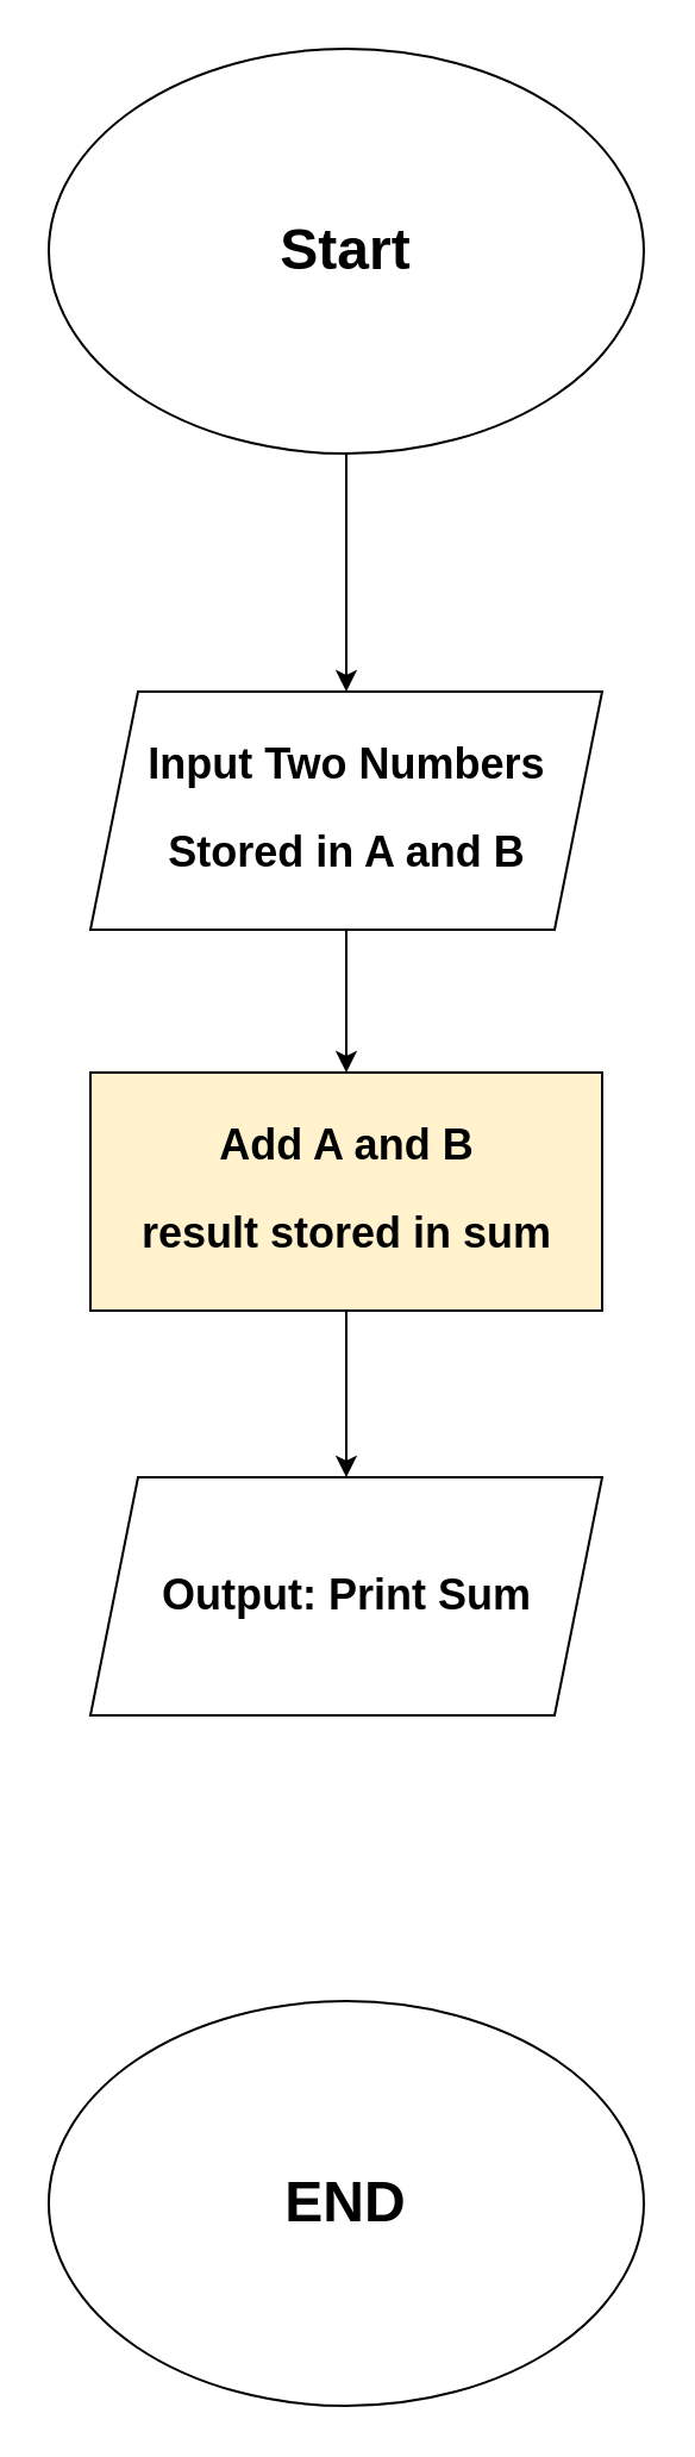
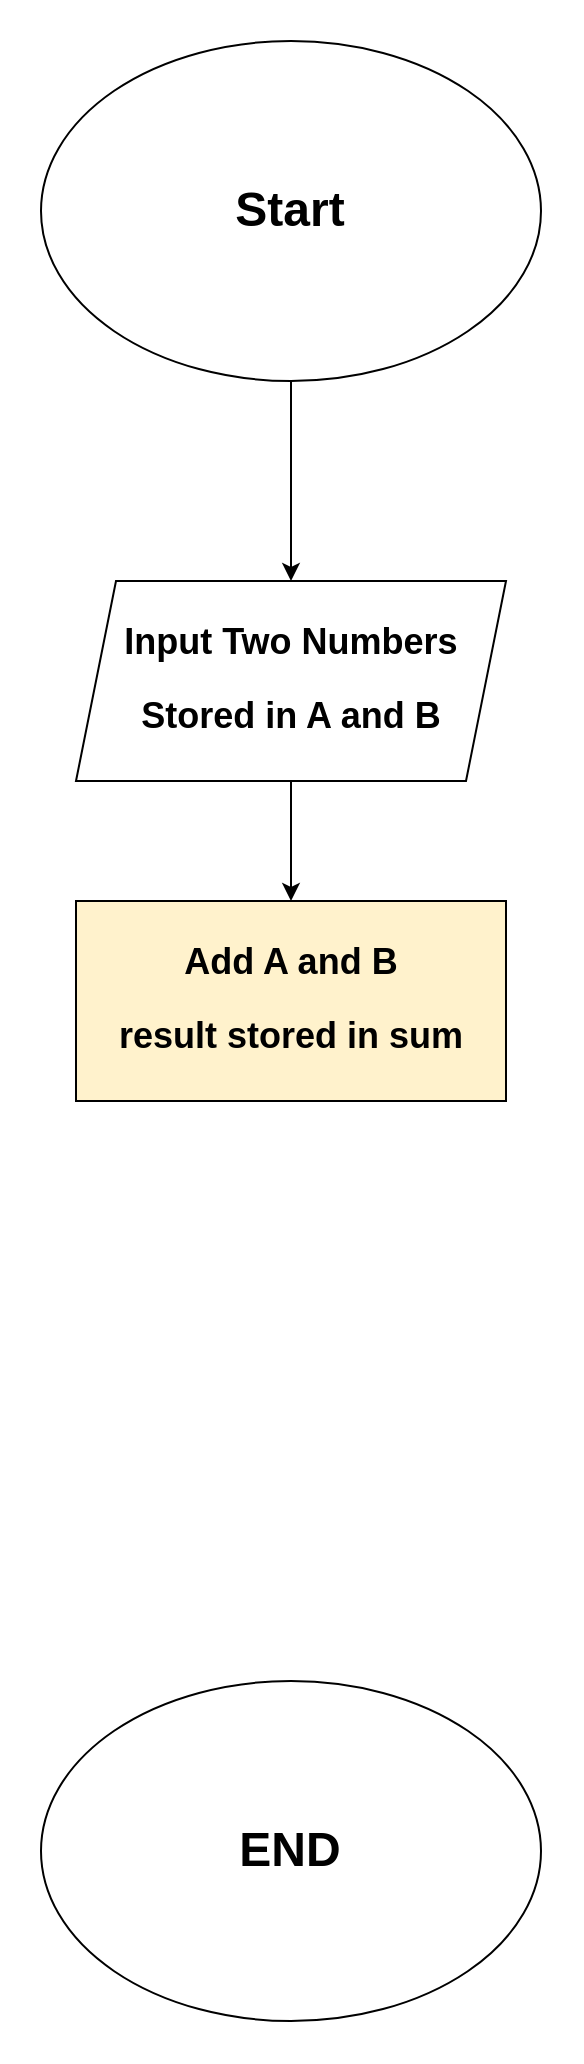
- <mxCell id="7" value="" style="endArrow=classic;html=1;rounded=0;exitX=0.5;exitY=1;exitDx=0;exitDy=0;entryX=0.5;entryY=0;entryDx=0;entryDy=0;" edge="1" parent="1" source="6" target="8"><mxGeometry width="50" height="50" relative="1" as="geometry"><mxPoint x="100" y="540" as="sourcePoint" /><mxPoint x="145" y="610" as="targetPoint" /></mxGeometry></mxCell>
- <mxCell id="8" value="&lt;h2&gt;Output: Print Sum&lt;/h2&gt;" style="shape=parallelogram;perimeter=parallelogramPerimeter;whiteSpace=wrap;html=1;fixedSize=1;" vertex="1" parent="1"><mxGeometry x="37.5" y="620" width="215" height="100" as="geometry" /></mxCell>
